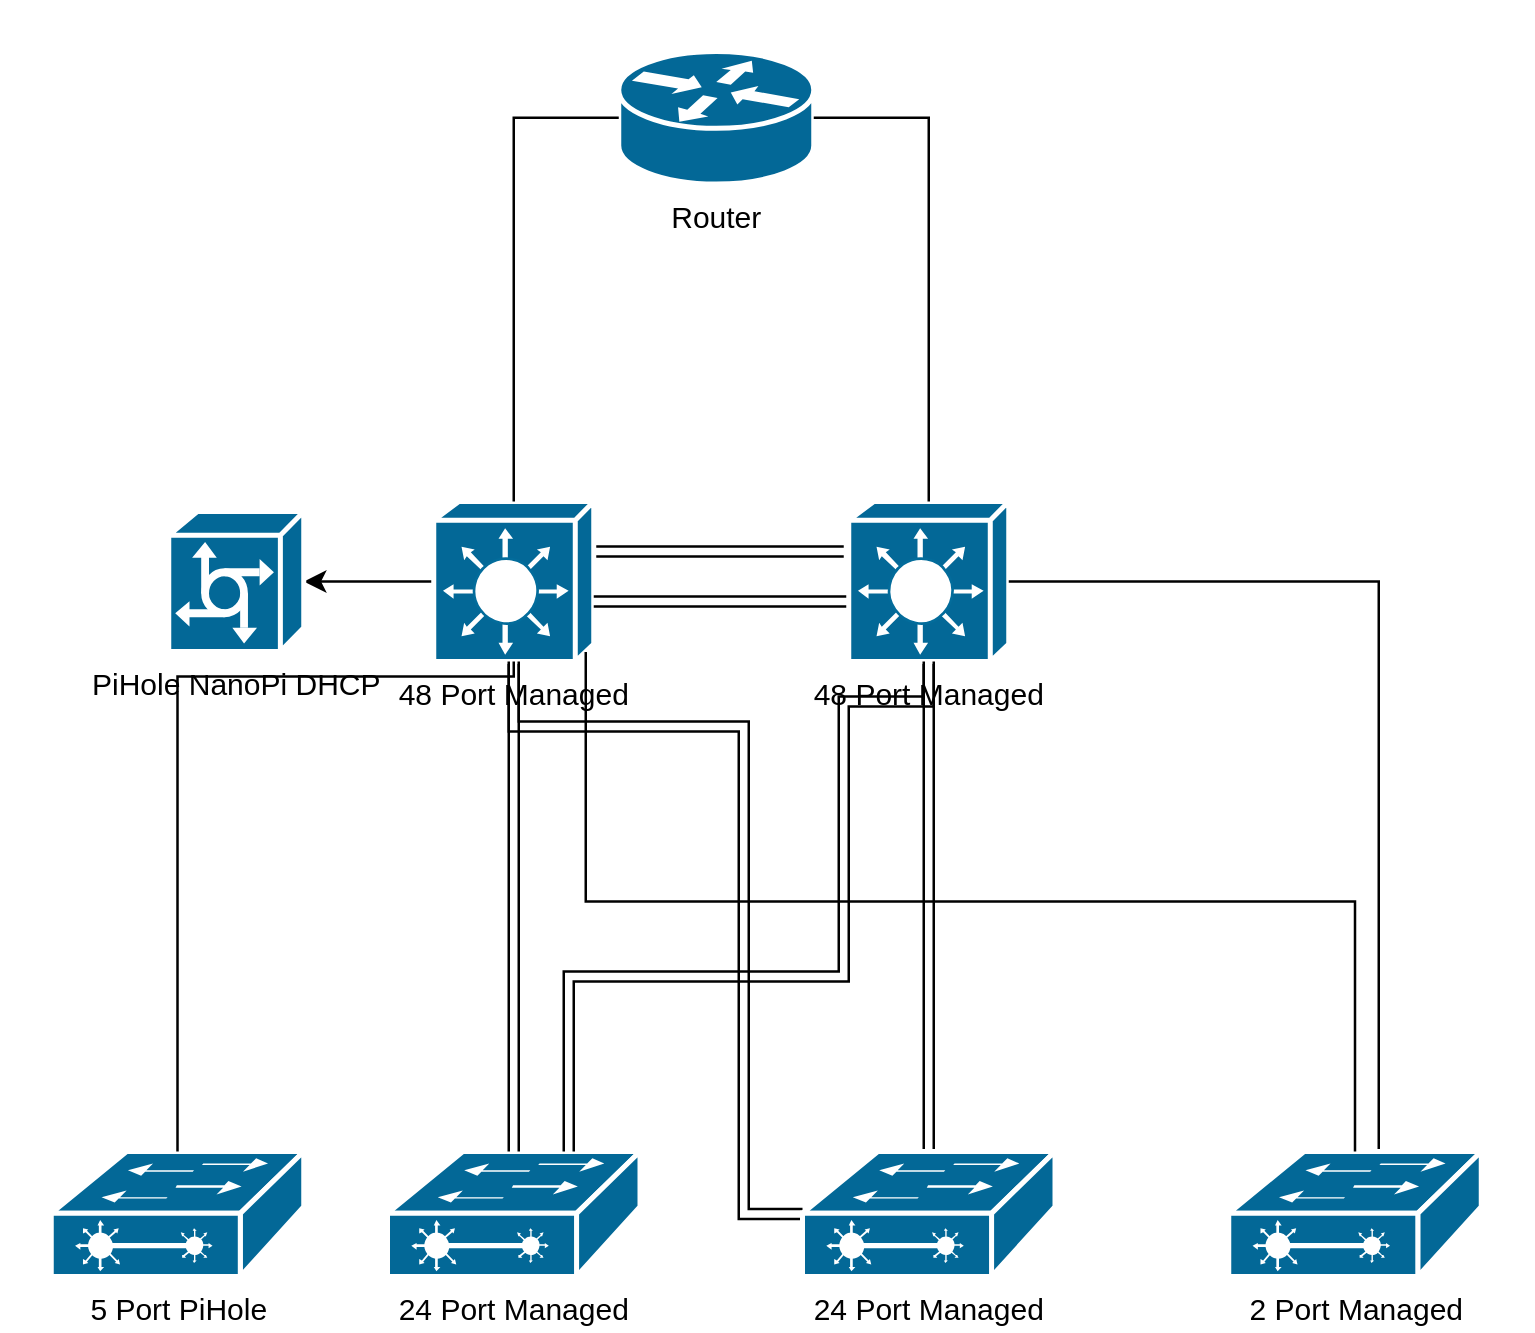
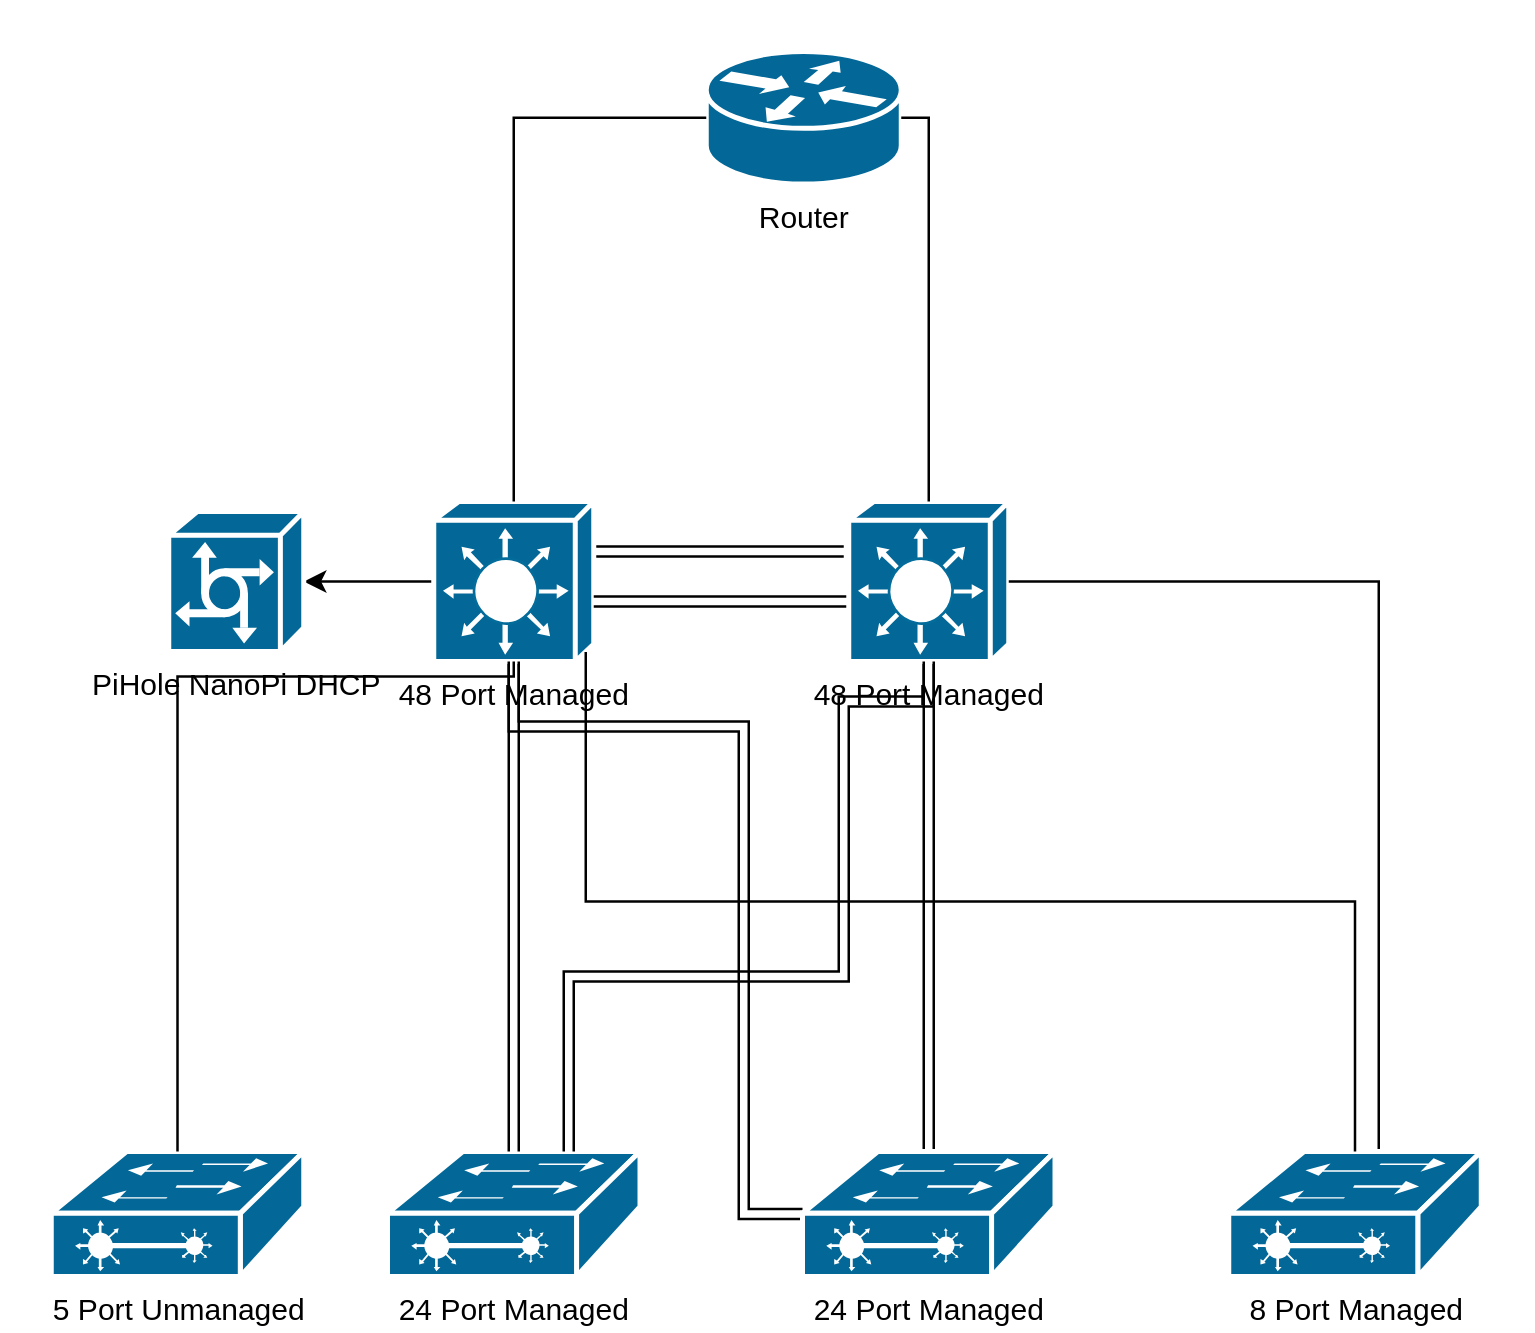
- <mxCell id="2" value="Router" style="shape=mxgraph.cisco.routers.router;sketch=0;html=1;pointerEvents=1;dashed=0;fillColor=#036897;strokeColor=#ffffff;strokeWidth=2;verticalLabelPosition=bottom;verticalAlign=top;align=center;outlineConnect=0;" parent="1" vertex="1"><mxGeometry x="247" y="20" width="78" height="53" as="geometry" /></mxCell>
+ <mxCell id="2" value="Router" style="shape=mxgraph.cisco.routers.router;sketch=0;html=1;pointerEvents=1;dashed=0;fillColor=#036897;strokeColor=#ffffff;strokeWidth=2;verticalLabelPosition=bottom;verticalAlign=top;align=center;outlineConnect=0;" parent="1" vertex="1"><mxGeometry x="282" y="20" width="78" height="53" as="geometry" /></mxCell>
- <mxCell id="12" value="5 Port PiHole" style="shape=mxgraph.cisco.switches.layer_2_remote_switch;sketch=0;html=1;pointerEvents=1;dashed=0;fillColor=#036897;strokeColor=#ffffff;strokeWidth=2;verticalLabelPosition=bottom;verticalAlign=top;align=center;outlineConnect=0;" parent="1" vertex="1"><mxGeometry x="20" y="460" width="101" height="50" as="geometry" /></mxCell>
+ <mxCell id="12" value="5 Port Unmanaged" style="shape=mxgraph.cisco.switches.layer_2_remote_switch;sketch=0;html=1;pointerEvents=1;dashed=0;fillColor=#036897;strokeColor=#ffffff;strokeWidth=2;verticalLabelPosition=bottom;verticalAlign=top;align=center;outlineConnect=0;" parent="1" vertex="1"><mxGeometry x="20" y="460" width="101" height="50" as="geometry" /></mxCell>
- <mxCell id="16" value="2 Port Managed" style="shape=mxgraph.cisco.switches.layer_2_remote_switch;sketch=0;html=1;pointerEvents=1;dashed=0;fillColor=#036897;strokeColor=#ffffff;strokeWidth=2;verticalLabelPosition=bottom;verticalAlign=top;align=center;outlineConnect=0;" parent="1" vertex="1"><mxGeometry x="491" y="460" width="101" height="50" as="geometry" /></mxCell>
+ <mxCell id="16" value="8 Port Managed" style="shape=mxgraph.cisco.switches.layer_2_remote_switch;sketch=0;html=1;pointerEvents=1;dashed=0;fillColor=#036897;strokeColor=#ffffff;strokeWidth=2;verticalLabelPosition=bottom;verticalAlign=top;align=center;outlineConnect=0;" parent="1" vertex="1"><mxGeometry x="491" y="460" width="101" height="50" as="geometry" /></mxCell>
